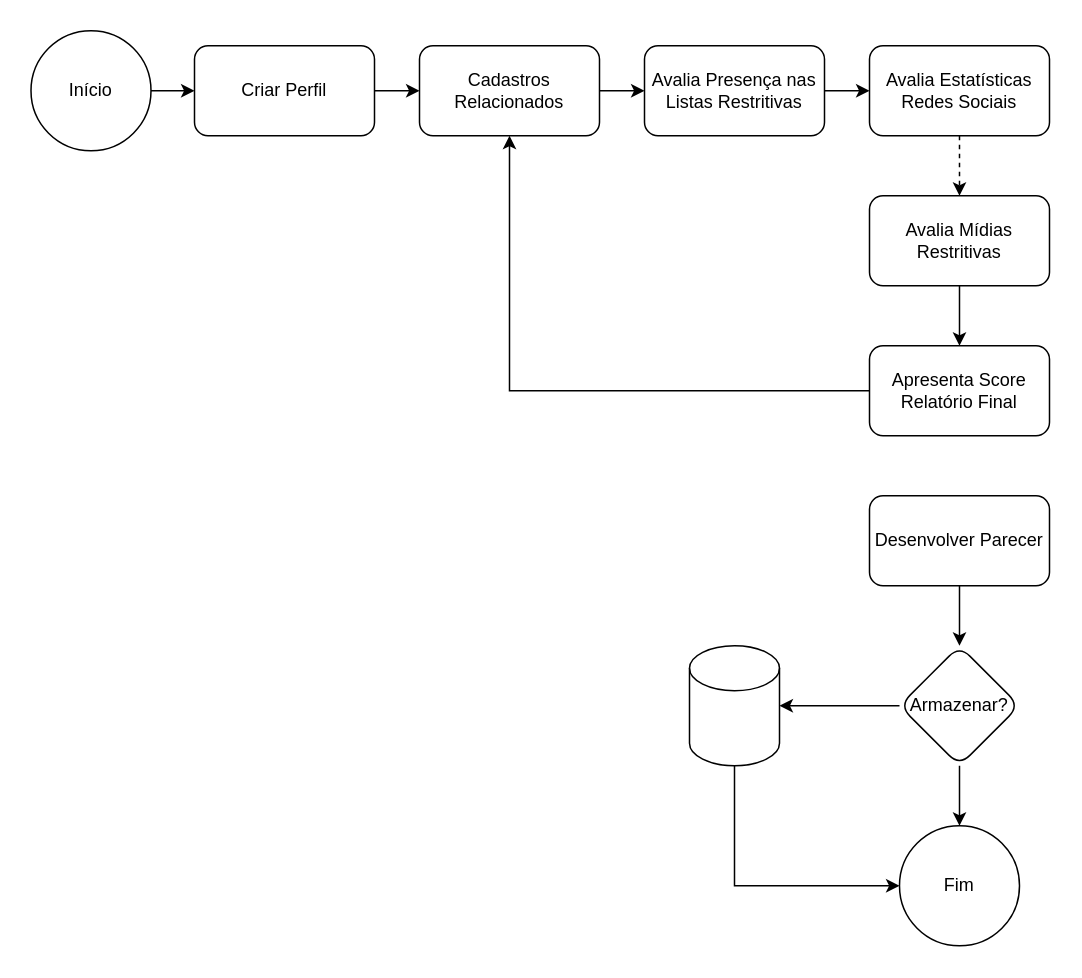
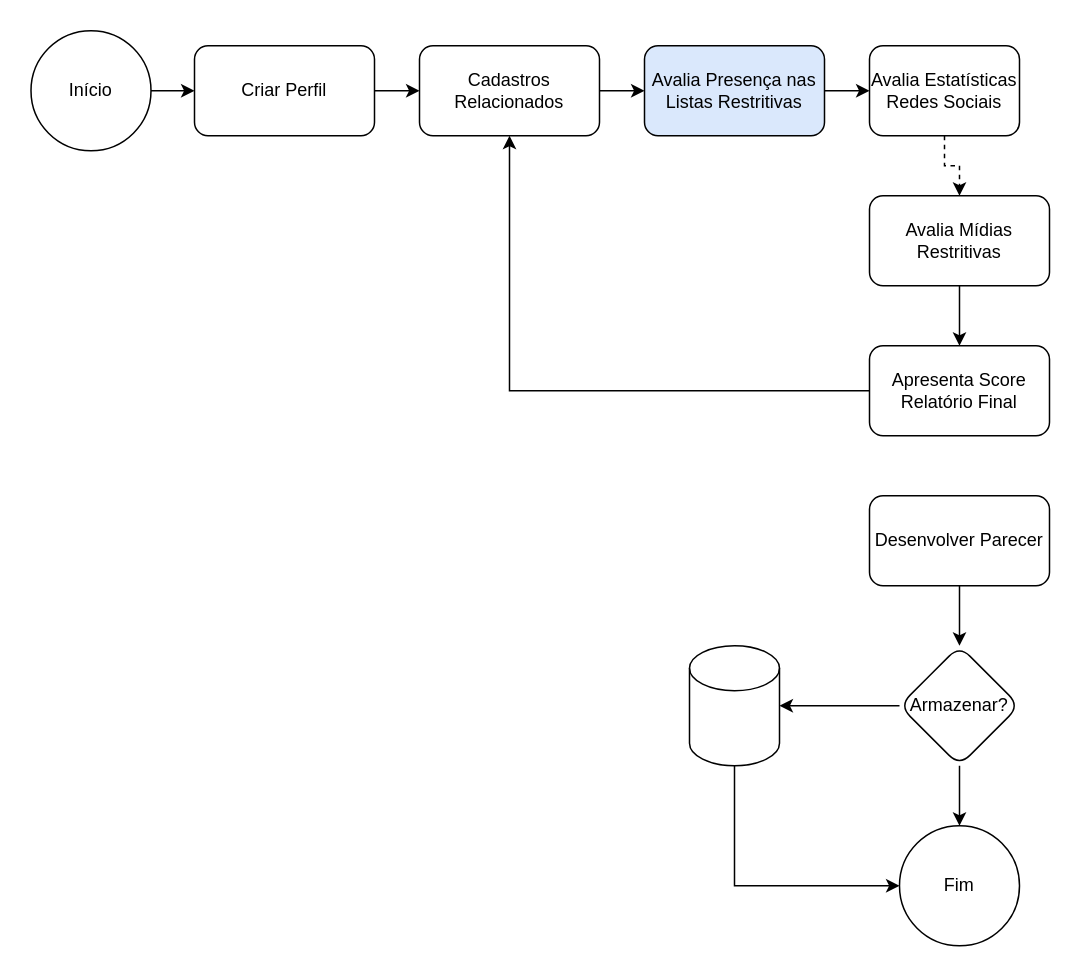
- <mxCell id="7" value="Avalia Presença nas Listas Restritivas" style="rounded=1;whiteSpace=wrap;html=1;verticalAlign=middle;" vertex="1" parent="1"><mxGeometry x="429" y="30" width="120" height="60" as="geometry" /></mxCell>
+ <mxCell id="7" value="Avalia Presença nas Listas Restritivas" style="rounded=1;whiteSpace=wrap;html=1;verticalAlign=middle;fillColor=#dae8fc;" vertex="1" parent="1"><mxGeometry x="429" y="30" width="120" height="60" as="geometry" /></mxCell>
- <mxCell id="9" value="Avalia Estatísticas&lt;br&gt;Redes Sociais" style="whiteSpace=wrap;html=1;rounded=1;" vertex="1" parent="1"><mxGeometry x="579" y="30" width="120" height="60" as="geometry" /></mxCell>
+ <mxCell id="9" value="Avalia Estatísticas&lt;br&gt;Redes Sociais" style="whiteSpace=wrap;html=1;rounded=1;" vertex="1" parent="1"><mxGeometry x="579" y="30" width="100" height="60" as="geometry" /></mxCell>
